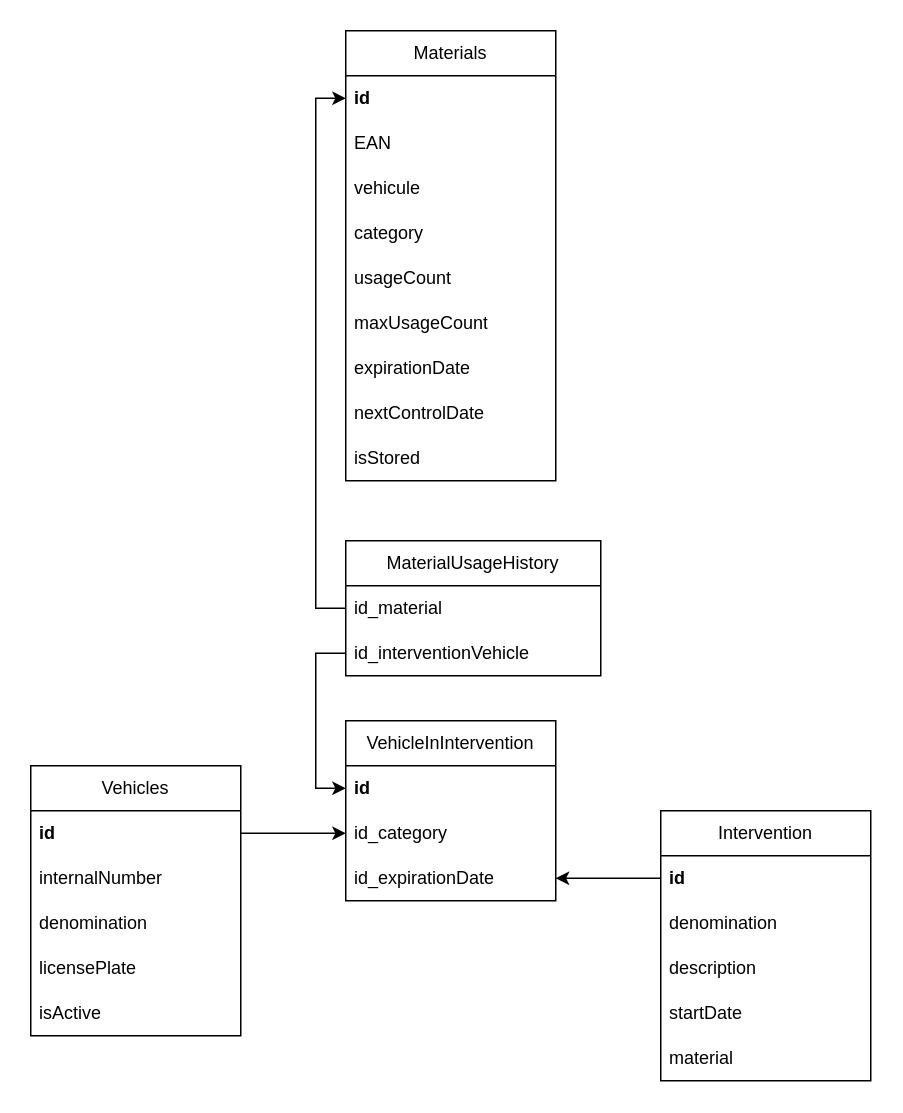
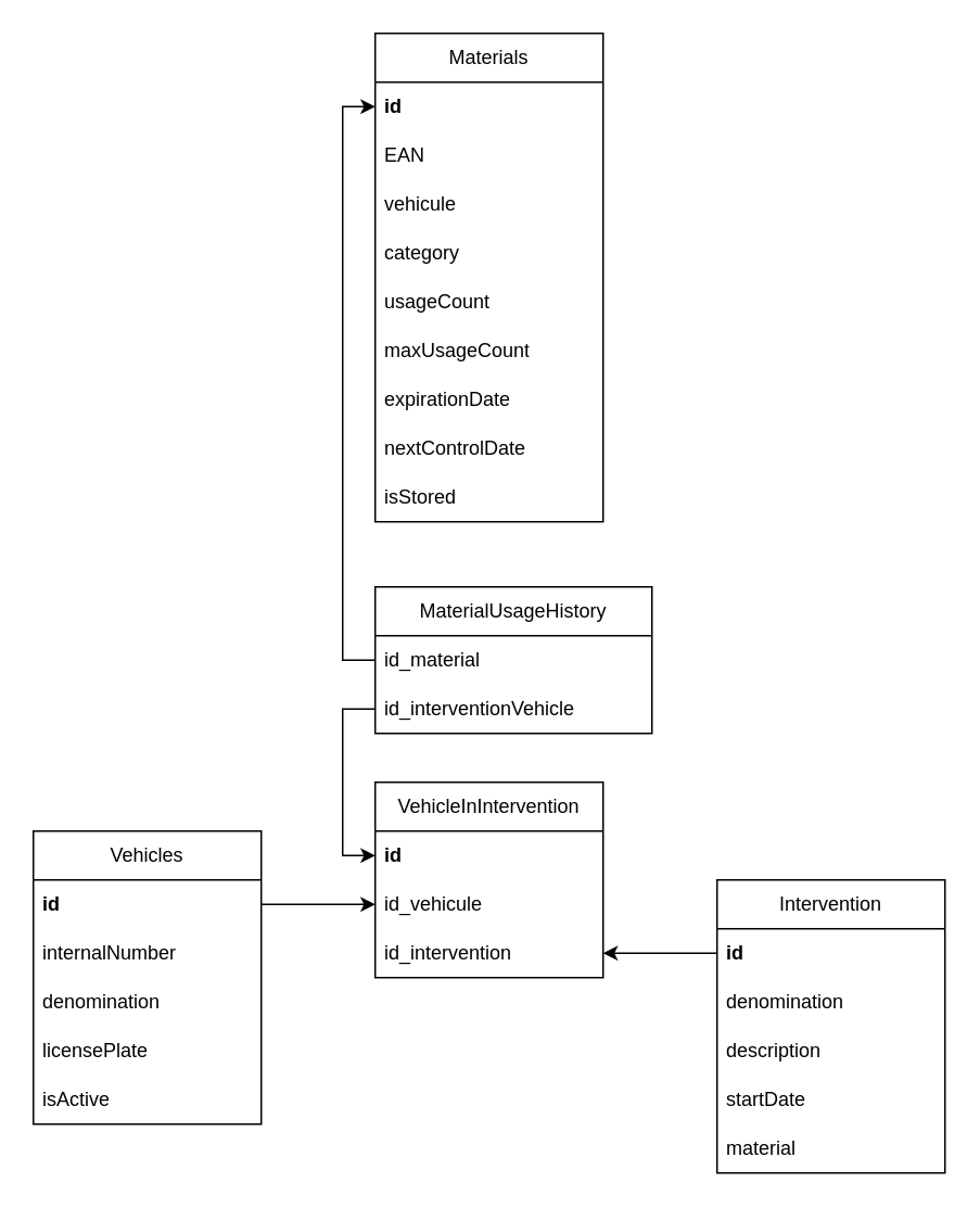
- <mxCell id="26" value="id_category" style="text;strokeColor=none;fillColor=none;align=left;verticalAlign=middle;spacingLeft=4;spacingRight=4;overflow=hidden;points=[[0,0.5],[1,0.5]];portConstraint=eastwest;rotatable=0;whiteSpace=wrap;html=1;" parent="24" vertex="1"><mxGeometry y="60" width="140" height="30" as="geometry" /></mxCell>
+ <mxCell id="26" value="id_vehicule" style="text;strokeColor=none;fillColor=none;align=left;verticalAlign=middle;spacingLeft=4;spacingRight=4;overflow=hidden;points=[[0,0.5],[1,0.5]];portConstraint=eastwest;rotatable=0;whiteSpace=wrap;html=1;" parent="24" vertex="1"><mxGeometry y="60" width="140" height="30" as="geometry" /></mxCell>
- <mxCell id="27" value="id_expirationDate" style="text;strokeColor=none;fillColor=none;align=left;verticalAlign=middle;spacingLeft=4;spacingRight=4;overflow=hidden;points=[[0,0.5],[1,0.5]];portConstraint=eastwest;rotatable=0;whiteSpace=wrap;html=1;" parent="24" vertex="1"><mxGeometry y="90" width="140" height="30" as="geometry" /></mxCell>
+ <mxCell id="27" value="id_intervention" style="text;strokeColor=none;fillColor=none;align=left;verticalAlign=middle;spacingLeft=4;spacingRight=4;overflow=hidden;points=[[0,0.5],[1,0.5]];portConstraint=eastwest;rotatable=0;whiteSpace=wrap;html=1;" parent="24" vertex="1"><mxGeometry y="90" width="140" height="30" as="geometry" /></mxCell>
